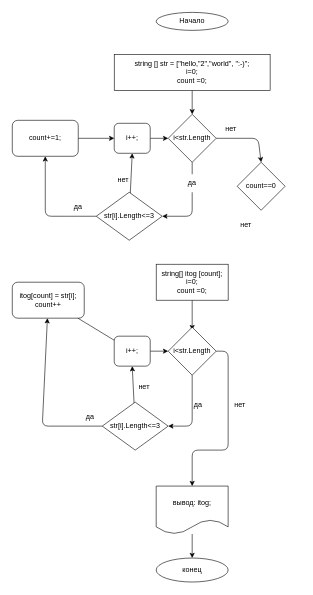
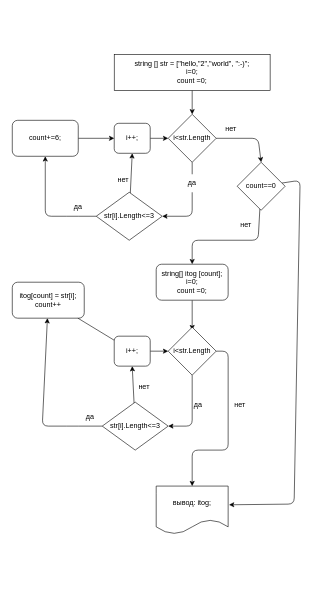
- <mxCell id="2" value="Начало" style="ellipse;whiteSpace=wrap;html=1;" vertex="1" parent="1"><mxGeometry x="260" y="20" width="120" height="30" as="geometry" /></mxCell>
- <mxCell id="12" value="count+=1;" style="rounded=1;whiteSpace=wrap;html=1;" vertex="1" parent="1"><mxGeometry x="20" y="200" width="110" height="60" as="geometry" /></mxCell>
+ <mxCell id="12" value="count+=6;" style="rounded=1;whiteSpace=wrap;html=1;" vertex="1" parent="1"><mxGeometry x="20" y="200" width="110" height="60" as="geometry" /></mxCell>
+ <mxCell id="36" style="edgeStyle=none;html=1;entryX=0.5;entryY=0;entryDx=0;entryDy=0;" edge="1" parent="1" source="38" target="14"><mxGeometry relative="1" as="geometry"><Array as="points"><mxPoint x="430" y="400" /><mxPoint x="320" y="400" /></Array></mxGeometry></mxCell>
- <mxCell id="14" value="string[] itog [count];&lt;br&gt;i=0;&lt;br&gt;count =0;" style="whiteSpace=wrap;html=1;rounded=0;" vertex="1" parent="1"><mxGeometry x="260" y="440" width="120" height="60" as="geometry" /></mxCell>
+ <mxCell id="14" value="string[] itog [count];&lt;br&gt;i=0;&lt;br&gt;count =0;" style="rounded=1;whiteSpace=wrap;html=1;" vertex="1" parent="1"><mxGeometry x="260" y="440" width="120" height="60" as="geometry" /></mxCell>
+ <mxCell id="37" style="edgeStyle=none;html=1;entryX=1.012;entryY=0.39;entryDx=0;entryDy=0;entryPerimeter=0;" edge="1" parent="1" source="38" target="41"><mxGeometry relative="1" as="geometry"><mxPoint x="370" y="880" as="targetPoint" /><Array as="points"><mxPoint x="500" y="300" /><mxPoint x="490" y="840" /></Array></mxGeometry></mxCell>
- <mxCell id="40" style="edgeStyle=none;html=1;" edge="1" parent="1" source="41" target="42"><mxGeometry relative="1" as="geometry"><mxPoint x="320" y="970" as="targetPoint" /></mxGeometry></mxCell>
- <mxCell id="42" value="конец" style="ellipse;whiteSpace=wrap;html=1;" vertex="1" parent="1"><mxGeometry x="260" y="930" width="120" height="40" as="geometry" /></mxCell>
